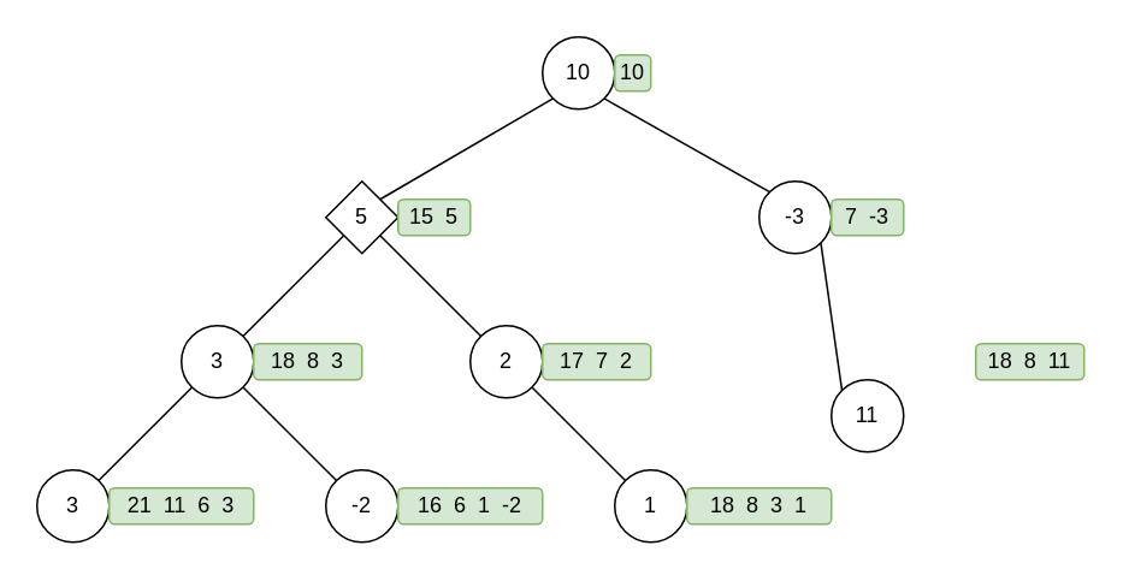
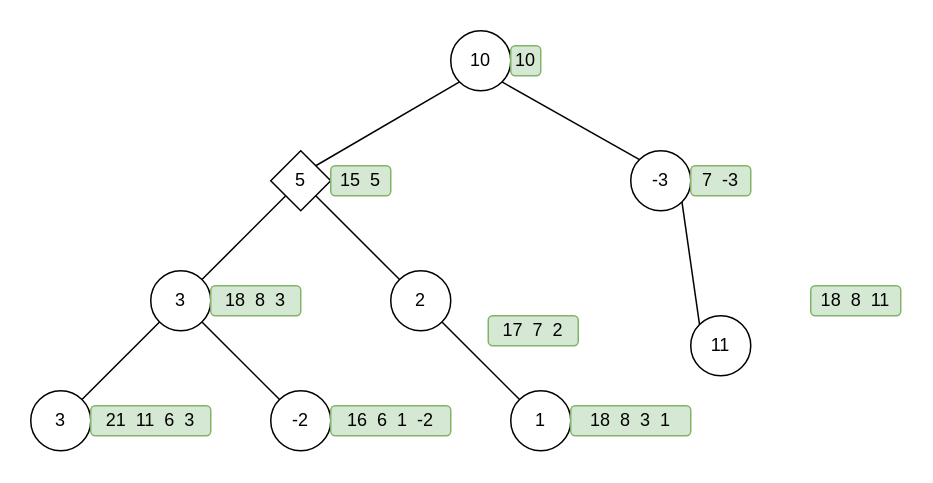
- <mxCell id="24" value="17&amp;nbsp; 7&amp;nbsp; 2" style="rounded=1;whiteSpace=wrap;html=1;fillColor=#d5e8d4;strokeColor=#82b366;" vertex="1" parent="1"><mxGeometry x="300" y="190" width="60" height="20" as="geometry" /></mxCell>
+ <mxCell id="24" value="17&amp;nbsp; 7&amp;nbsp; 2" style="rounded=1;whiteSpace=wrap;html=1;fillColor=#d5e8d4;strokeColor=#82b366;" vertex="1" parent="1"><mxGeometry x="325" y="210" width="60" height="20" as="geometry" /></mxCell>
